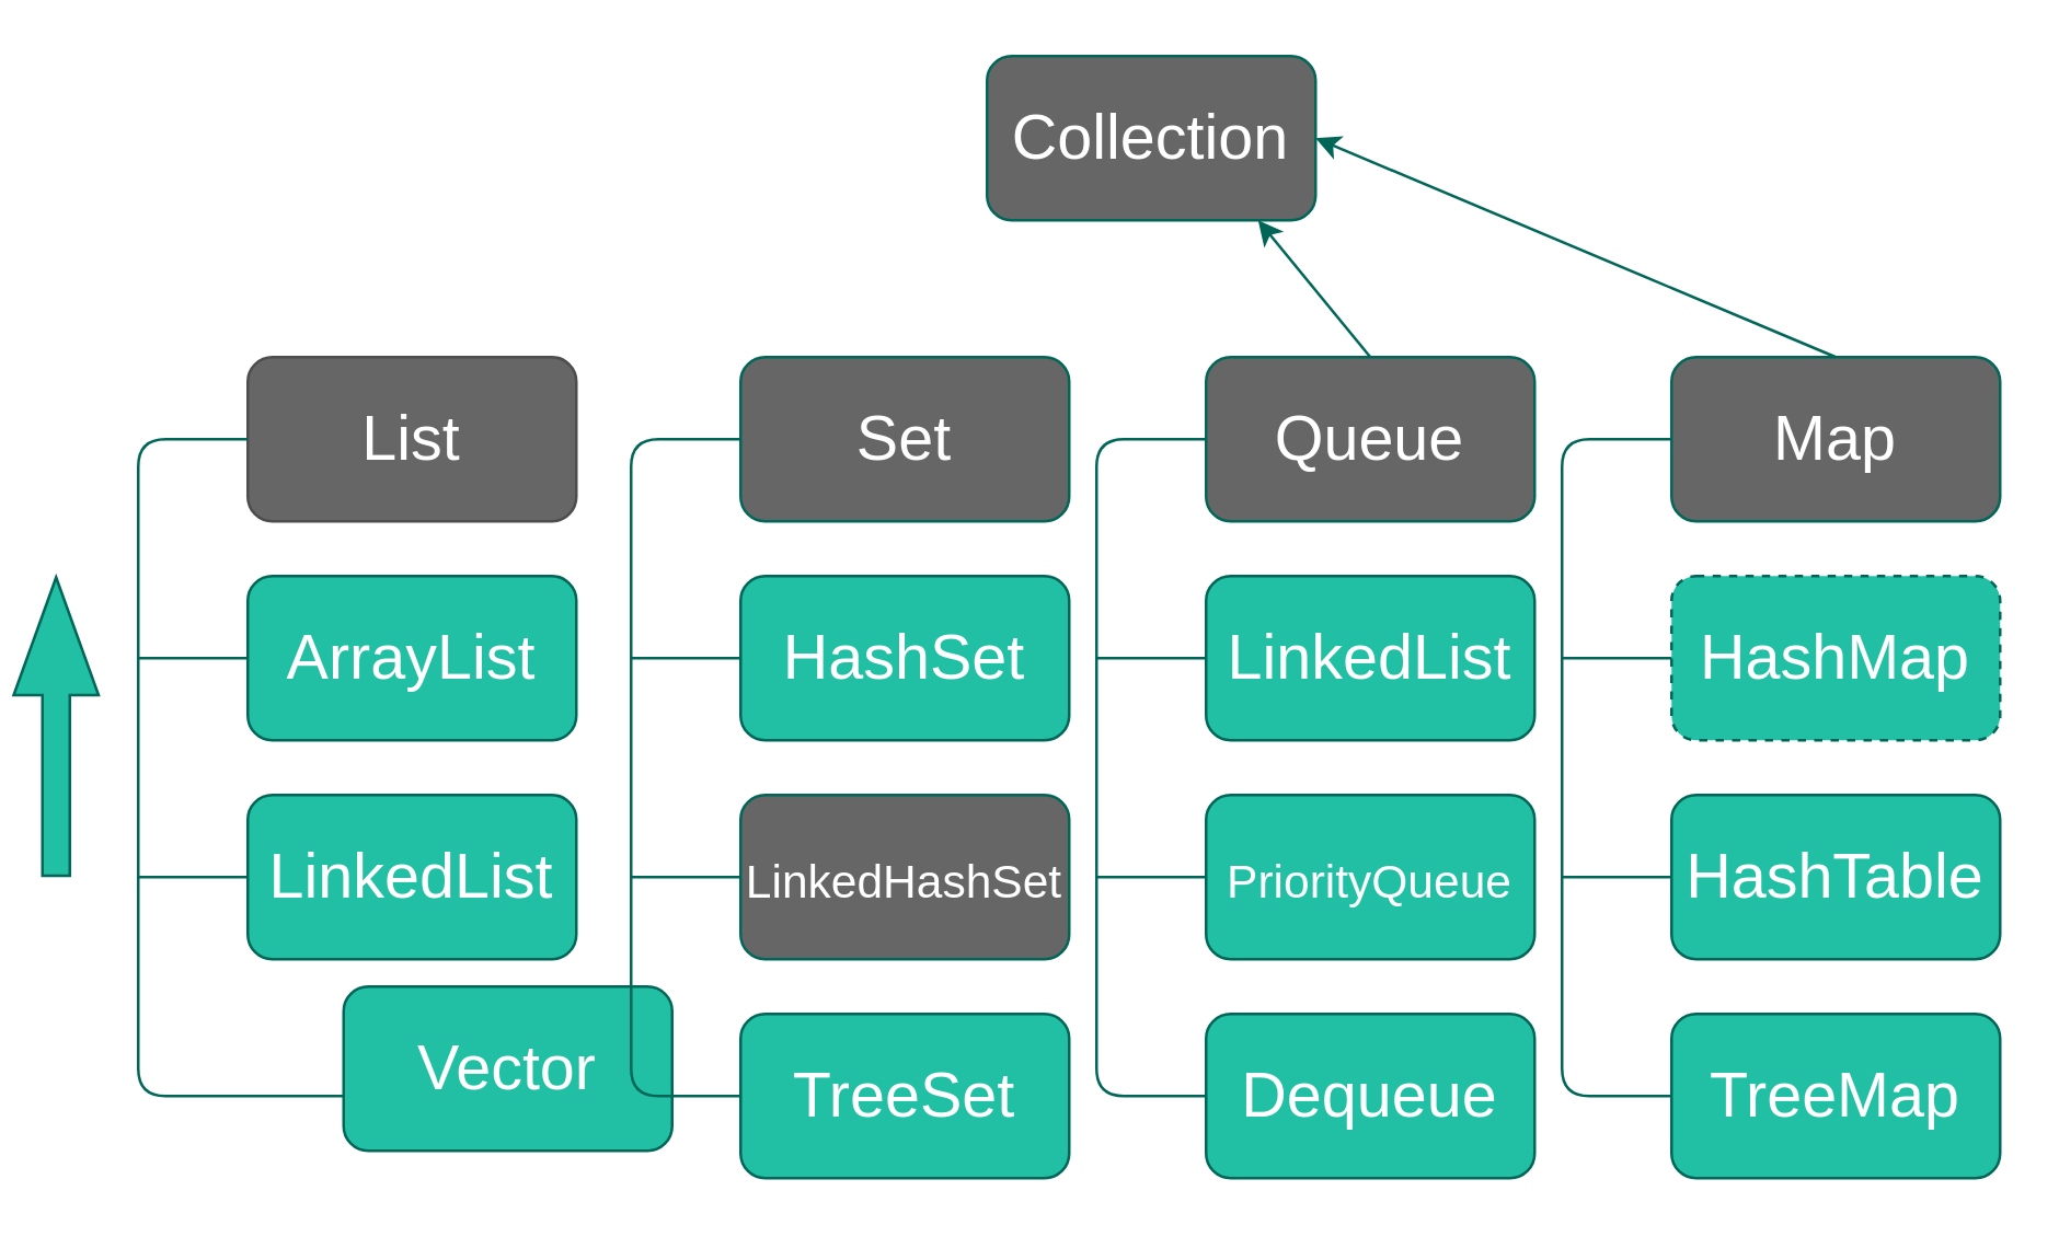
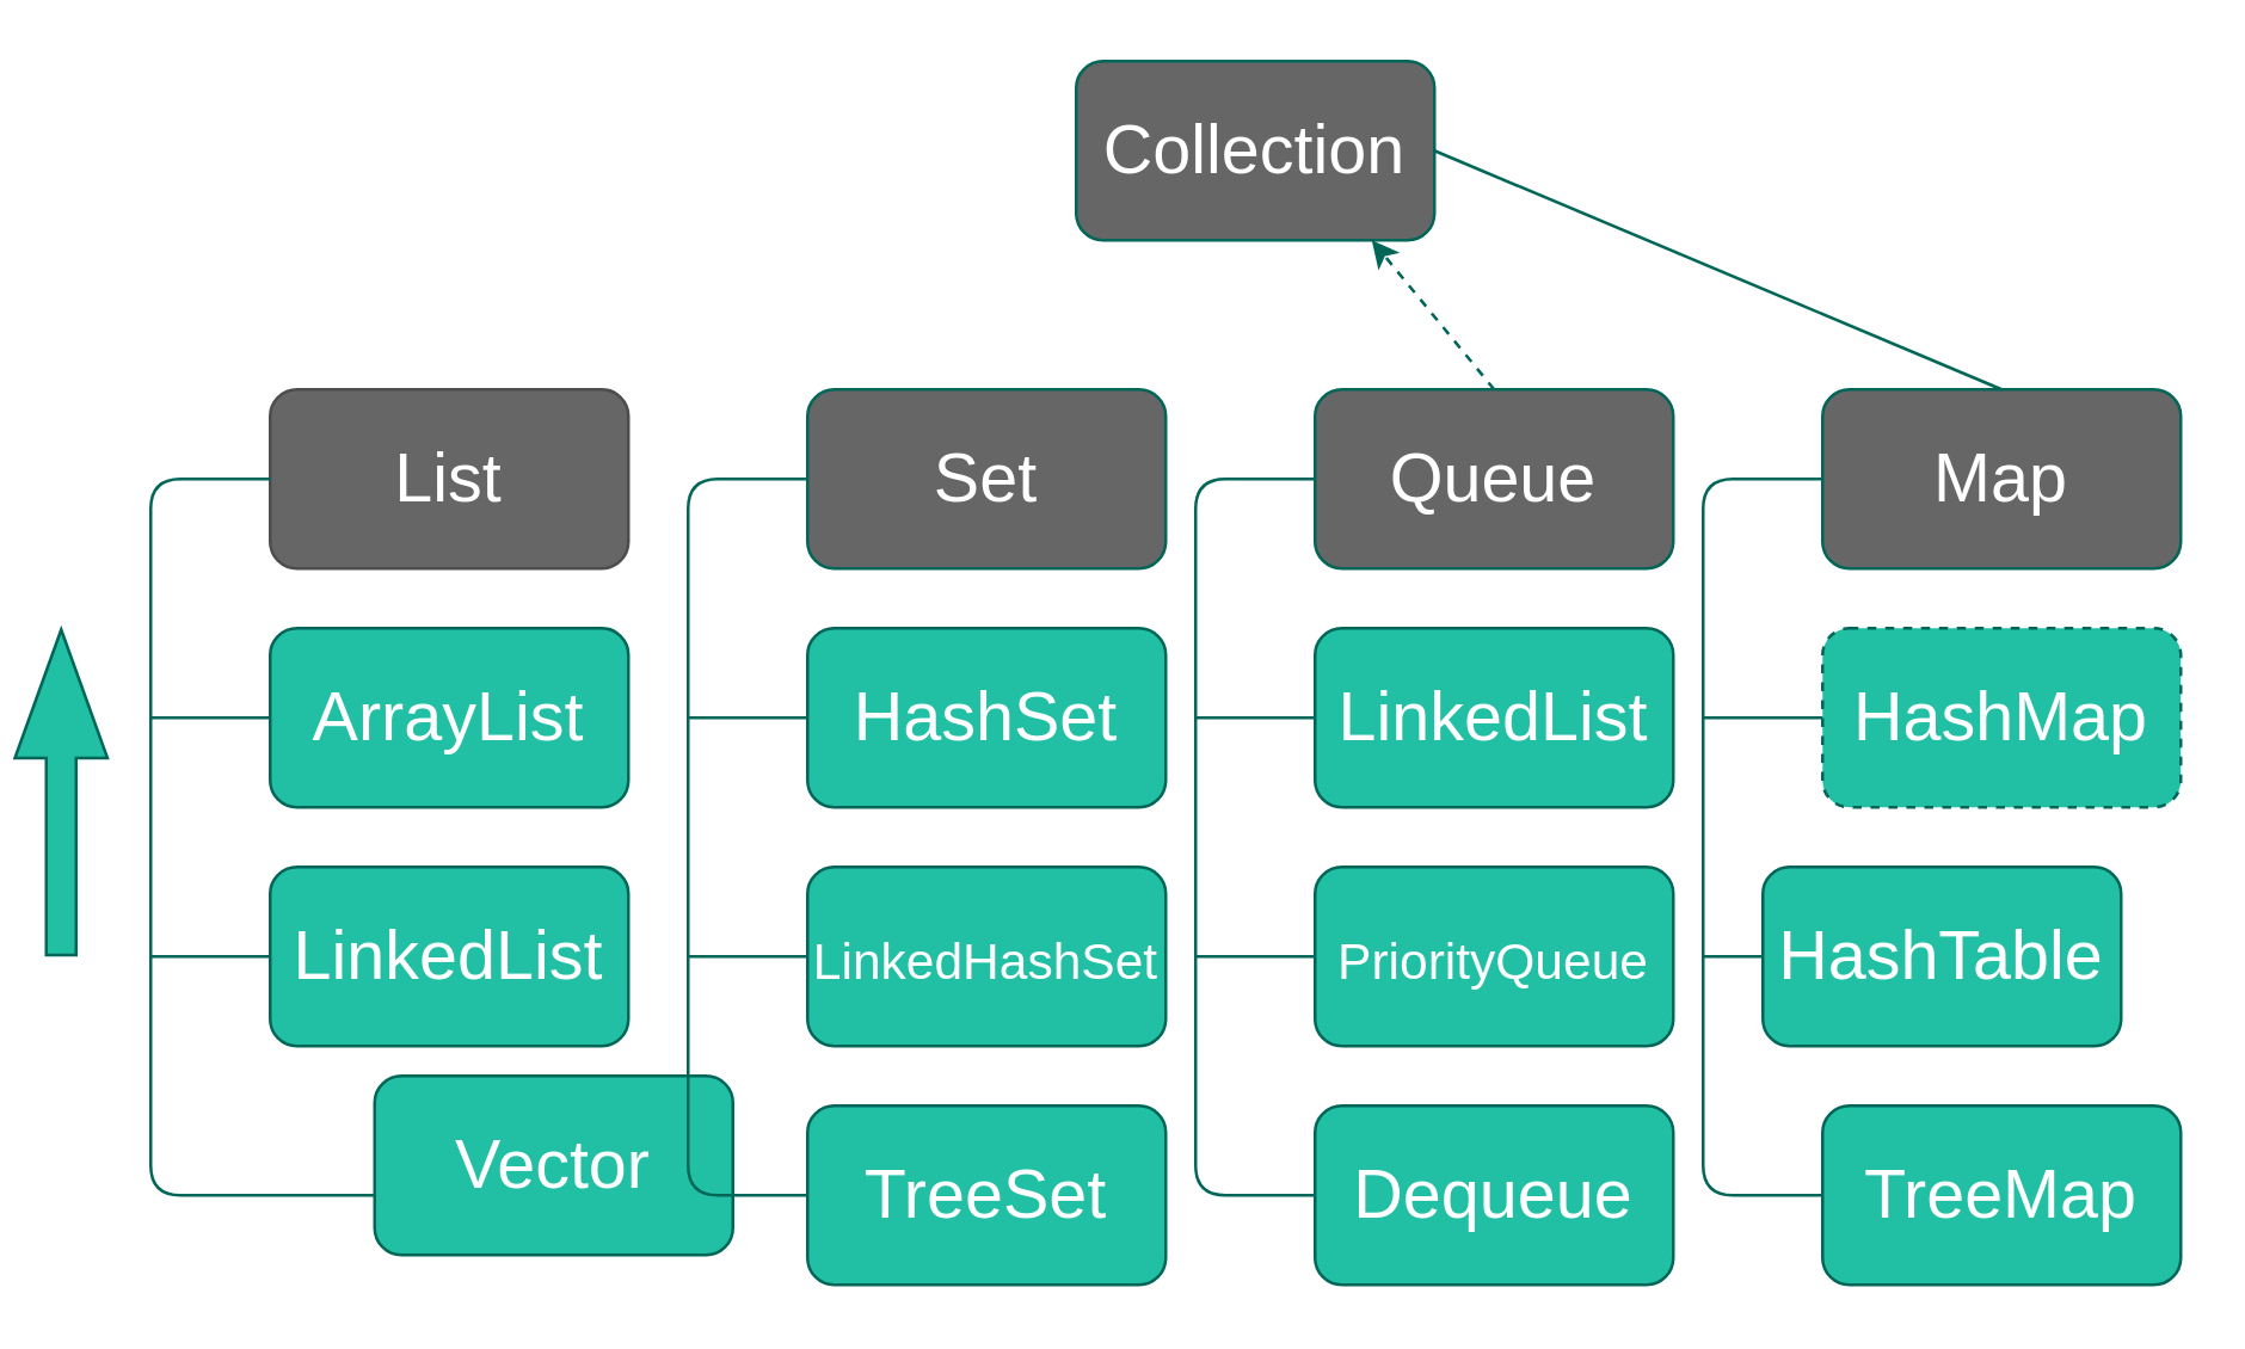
- <mxCell id="8" value="" style="endArrow=classic;html=1;rounded=1;fontSize=23;entryX=1;entryY=0.5;entryDx=0;entryDy=0;strokeColor=#006658;fontColor=#5C5C5C;exitX=0.5;exitY=0;exitDx=0;exitDy=0;" edge="1" parent="1" source="6" target="2"><mxGeometry width="50" height="50" relative="1" as="geometry"><mxPoint x="660" y="20" as="sourcePoint" /><mxPoint x="420" y="270" as="targetPoint" /></mxGeometry></mxCell>
+ <mxCell id="8" value="" style="endArrow=none;html=1;rounded=1;fontSize=23;entryX=1;entryY=0.5;entryDx=0;entryDy=0;strokeColor=#006658;fontColor=#5C5C5C;exitX=0.5;exitY=0;exitDx=0;exitDy=0;" edge="1" parent="1" source="6" target="2"><mxGeometry width="50" height="50" relative="1" as="geometry"><mxPoint x="660" y="20" as="sourcePoint" /><mxPoint x="420" y="270" as="targetPoint" /></mxGeometry></mxCell>
- <mxCell id="7" value="" style="endArrow=classic;html=1;rounded=1;fontSize=23;entryX=0.825;entryY=1;entryDx=0;entryDy=0;strokeColor=#006658;fontColor=#5C5C5C;entryPerimeter=0;exitX=0.5;exitY=0;exitDx=0;exitDy=0;" edge="1" parent="1" source="5" target="2"><mxGeometry width="50" height="50" relative="1" as="geometry"><mxPoint x="430" y="110" as="sourcePoint" /><mxPoint x="420" y="270" as="targetPoint" /></mxGeometry></mxCell>
+ <mxCell id="7" value="" style="endArrow=classic;html=1;rounded=1;fontSize=23;entryX=0.825;entryY=1;entryDx=0;entryDy=0;strokeColor=#006658;fontColor=#5C5C5C;entryPerimeter=0;exitX=0.5;exitY=0;exitDx=0;exitDy=0;dashed=1;" edge="1" parent="1" source="5" target="2"><mxGeometry width="50" height="50" relative="1" as="geometry"><mxPoint x="430" y="110" as="sourcePoint" /><mxPoint x="420" y="270" as="targetPoint" /></mxGeometry></mxCell>
- <mxCell id="16" value="&lt;font color=&quot;#ffffff&quot; style=&quot;font-size: 17px;&quot;&gt;LinkedHashSet&lt;/font&gt;" style="rounded=1;whiteSpace=wrap;html=1;fontSize=23;fillColor=#666666;strokeColor=#006658;fontColor=#5C5C5C;" vertex="1" parent="1"><mxGeometry x="270" y="290" width="120" height="60" as="geometry" /></mxCell>
+ <mxCell id="16" value="&lt;font color=&quot;#ffffff&quot; style=&quot;font-size: 17px;&quot;&gt;LinkedHashSet&lt;/font&gt;" style="rounded=1;whiteSpace=wrap;html=1;fontSize=23;fillColor=#21C0A5;strokeColor=#006658;fontColor=#5C5C5C;" vertex="1" parent="1"><mxGeometry x="270" y="290" width="120" height="60" as="geometry" /></mxCell>
- <mxCell id="28" value="&lt;font color=&quot;#ffffff&quot; style=&quot;font-size: 23px;&quot;&gt;HashTable&lt;/font&gt;" style="rounded=1;whiteSpace=wrap;html=1;fontSize=23;fillColor=#21C0A5;strokeColor=#006658;fontColor=#5C5C5C;" vertex="1" parent="1"><mxGeometry x="610" y="290" width="120" height="60" as="geometry" /></mxCell>
+ <mxCell id="28" value="&lt;font color=&quot;#ffffff&quot; style=&quot;font-size: 23px;&quot;&gt;HashTable&lt;/font&gt;" style="rounded=1;whiteSpace=wrap;html=1;fontSize=23;fillColor=#21C0A5;strokeColor=#006658;fontColor=#5C5C5C;" vertex="1" parent="1"><mxGeometry x="590" y="290" width="120" height="60" as="geometry" /></mxCell>
